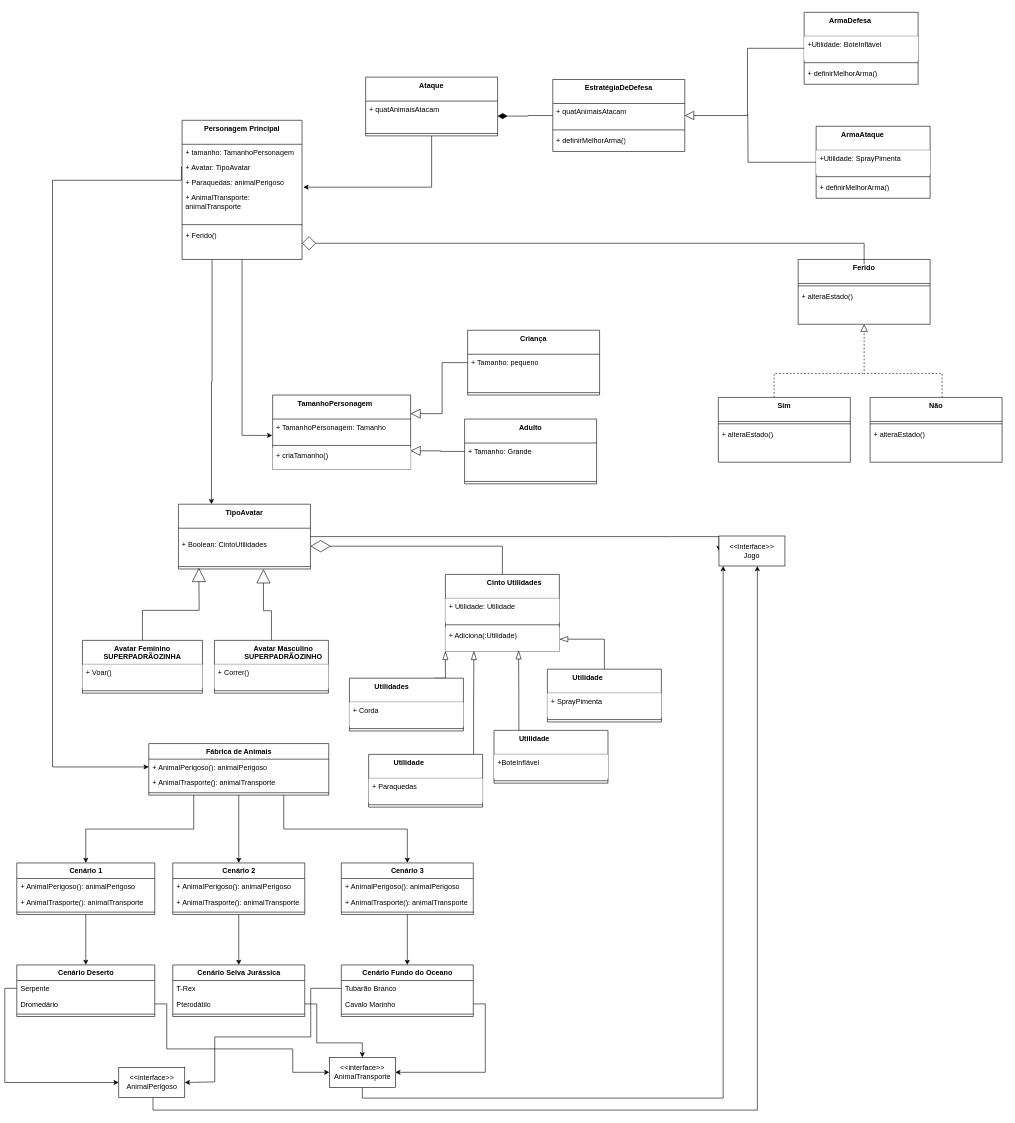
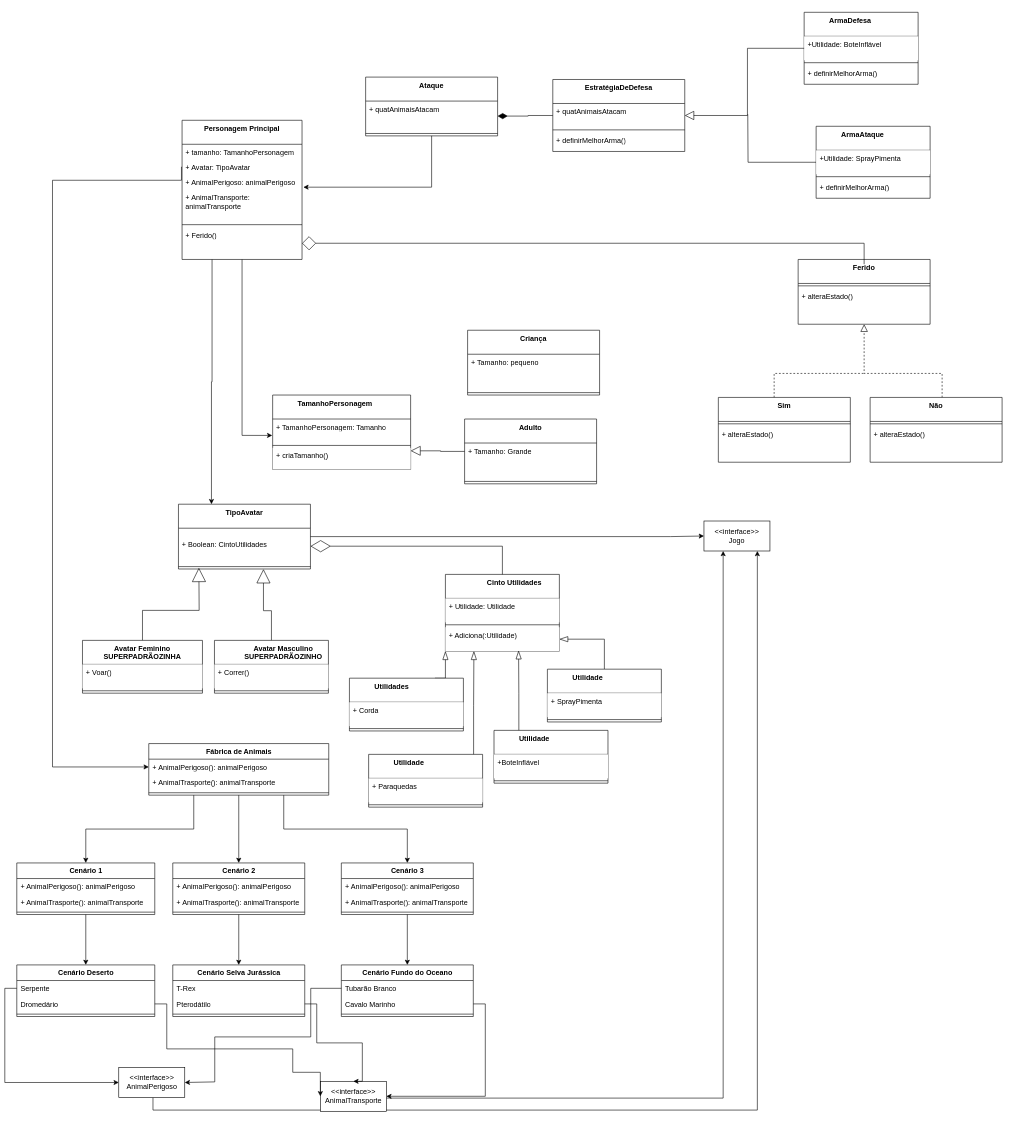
- <mxCell id="62" value="+ Paraquedas: animalPerigoso" style="text;strokeColor=none;fillColor=none;align=left;verticalAlign=top;spacingLeft=4;spacingRight=4;overflow=hidden;rotatable=0;points=[[0,0.5],[1,0.5]];portConstraint=eastwest;whiteSpace=wrap;html=1;" parent="59" vertex="1"><mxGeometry y="90" width="200" height="26" as="geometry" /></mxCell>
+ <mxCell id="62" value="+ AnimalPerigoso: animalPerigoso" style="text;strokeColor=none;fillColor=none;align=left;verticalAlign=top;spacingLeft=4;spacingRight=4;overflow=hidden;rotatable=0;points=[[0,0.5],[1,0.5]];portConstraint=eastwest;whiteSpace=wrap;html=1;" parent="59" vertex="1"><mxGeometry y="90" width="200" height="26" as="geometry" /></mxCell>
- <mxCell id="91" style="edgeStyle=orthogonalEdgeStyle;rounded=0;orthogonalLoop=1;jettySize=auto;html=1;entryX=1;entryY=0.25;entryDx=0;entryDy=0;endArrow=block;endFill=0;endSize=14;" parent="1" source="92" target="95" edge="1"><mxGeometry relative="1" as="geometry"><mxPoint x="802" y="768" as="targetPoint" /></mxGeometry></mxCell>
- <mxCell id="99" value="&amp;lt;&amp;lt;interface&amp;gt;&amp;gt;&lt;br&gt;Jogo" style="html=1;whiteSpace=wrap;" parent="1" vertex="1"><mxGeometry x="1191" y="893" width="110" height="50" as="geometry" /></mxCell>
+ <mxCell id="99" value="&amp;lt;&amp;lt;interface&amp;gt;&amp;gt;&lt;br&gt;Jogo" style="html=1;whiteSpace=wrap;" parent="1" vertex="1"><mxGeometry x="1166" y="868" width="110" height="50" as="geometry" /></mxCell>
- <mxCell id="39" value="&amp;lt;&amp;lt;interface&amp;gt;&amp;gt;&lt;br&gt;AnimalTransporte" style="html=1;whiteSpace=wrap;" parent="1" vertex="1"><mxGeometry x="541.5" y="1762" width="110" height="50" as="geometry" /></mxCell>
+ <mxCell id="39" value="&amp;lt;&amp;lt;interface&amp;gt;&amp;gt;&lt;br&gt;AnimalTransporte" style="html=1;whiteSpace=wrap;" parent="1" vertex="1"><mxGeometry x="526.5" y="1802" width="110" height="50" as="geometry" /></mxCell>
